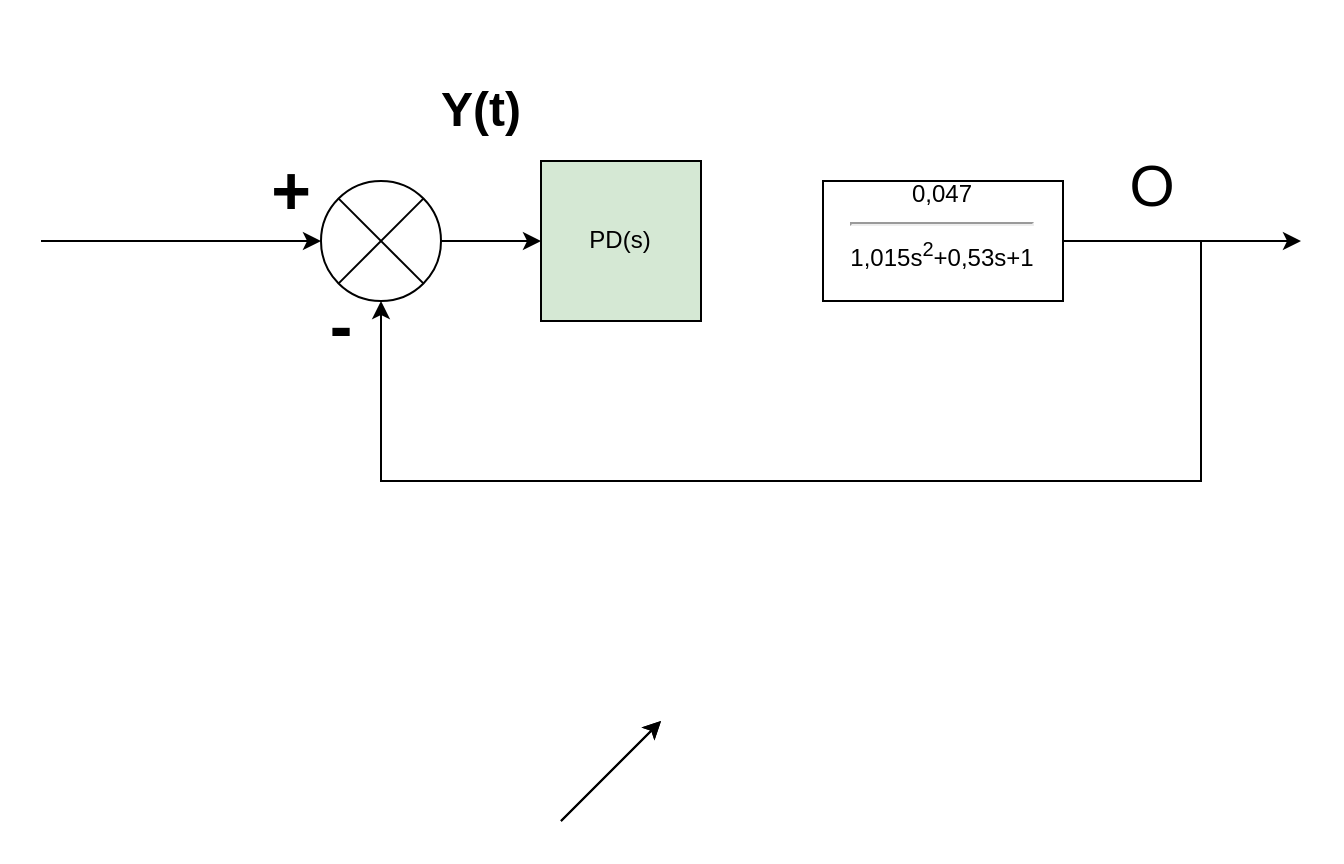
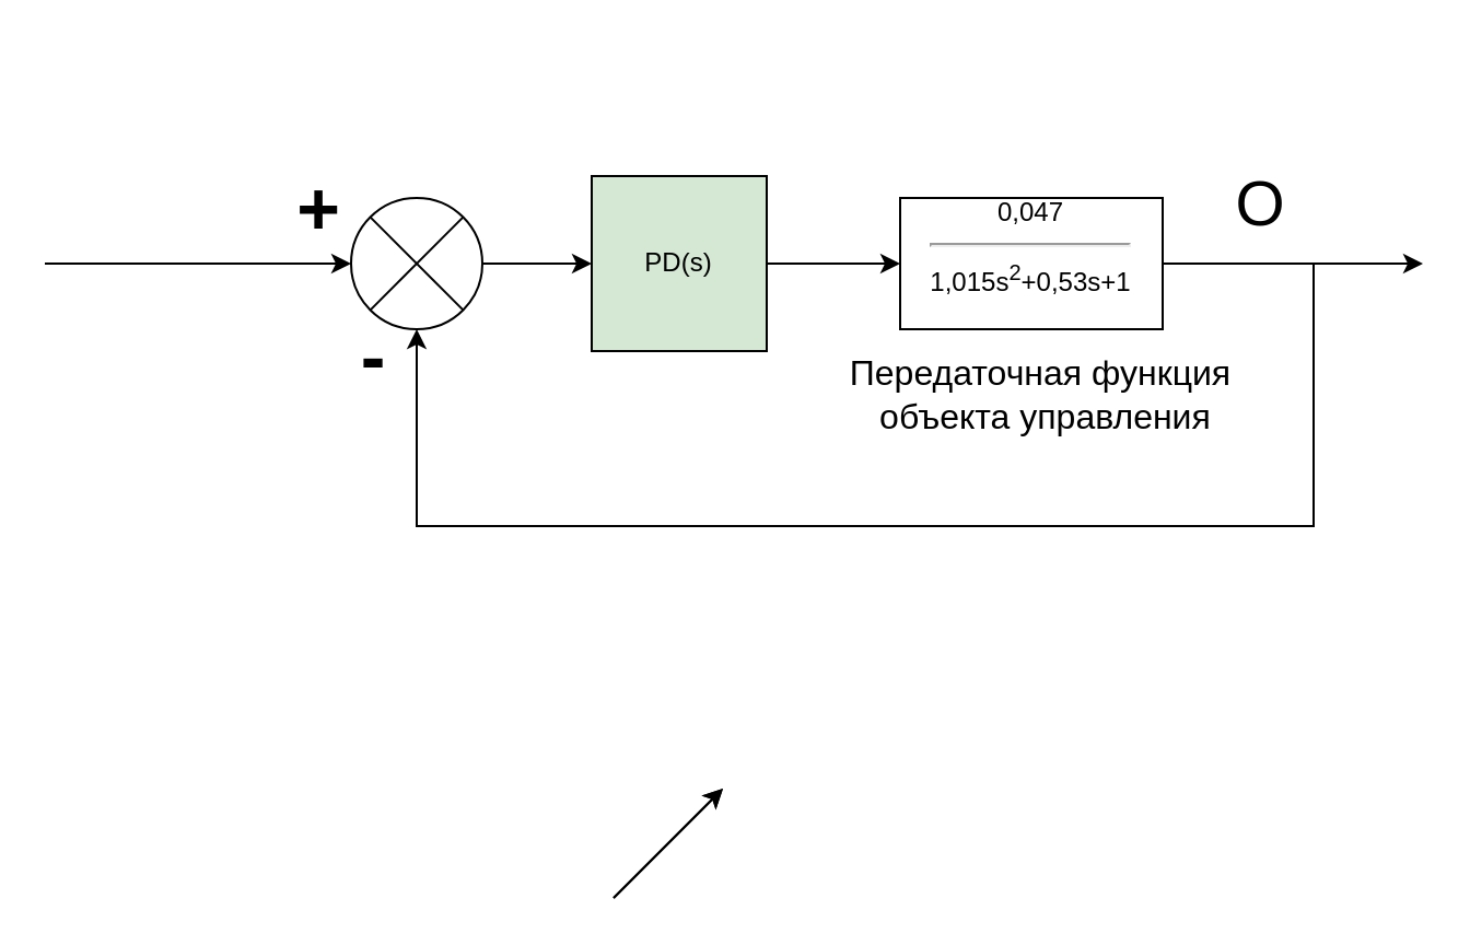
- <mxCell id="7" value="&lt;h1&gt;Y(t)&lt;/h1&gt;" style="text;html=1;align=center;verticalAlign=middle;resizable=0;points=[];autosize=1;strokeColor=none;fillColor=none;" vertex="1" parent="1"><mxGeometry x="210" y="20" width="60" height="70" as="geometry" /></mxCell>
+ <mxCell id="5" value="" style="edgeStyle=orthogonalEdgeStyle;rounded=0;orthogonalLoop=1;jettySize=auto;html=1;" edge="1" parent="1" source="6" target="8"><mxGeometry relative="1" as="geometry" /></mxCell>
+ <mxCell id="9" value="&lt;font style=&quot;font-size: 16px;&quot;&gt;Передаточная функция&lt;br&gt;&amp;nbsp;объекта управления&lt;/font&gt;" style="text;html=1;align=center;verticalAlign=middle;resizable=0;points=[];autosize=1;strokeColor=none;fillColor=none;" vertex="1" parent="1"><mxGeometry x="375" y="155" width="200" height="50" as="geometry" /></mxCell>
